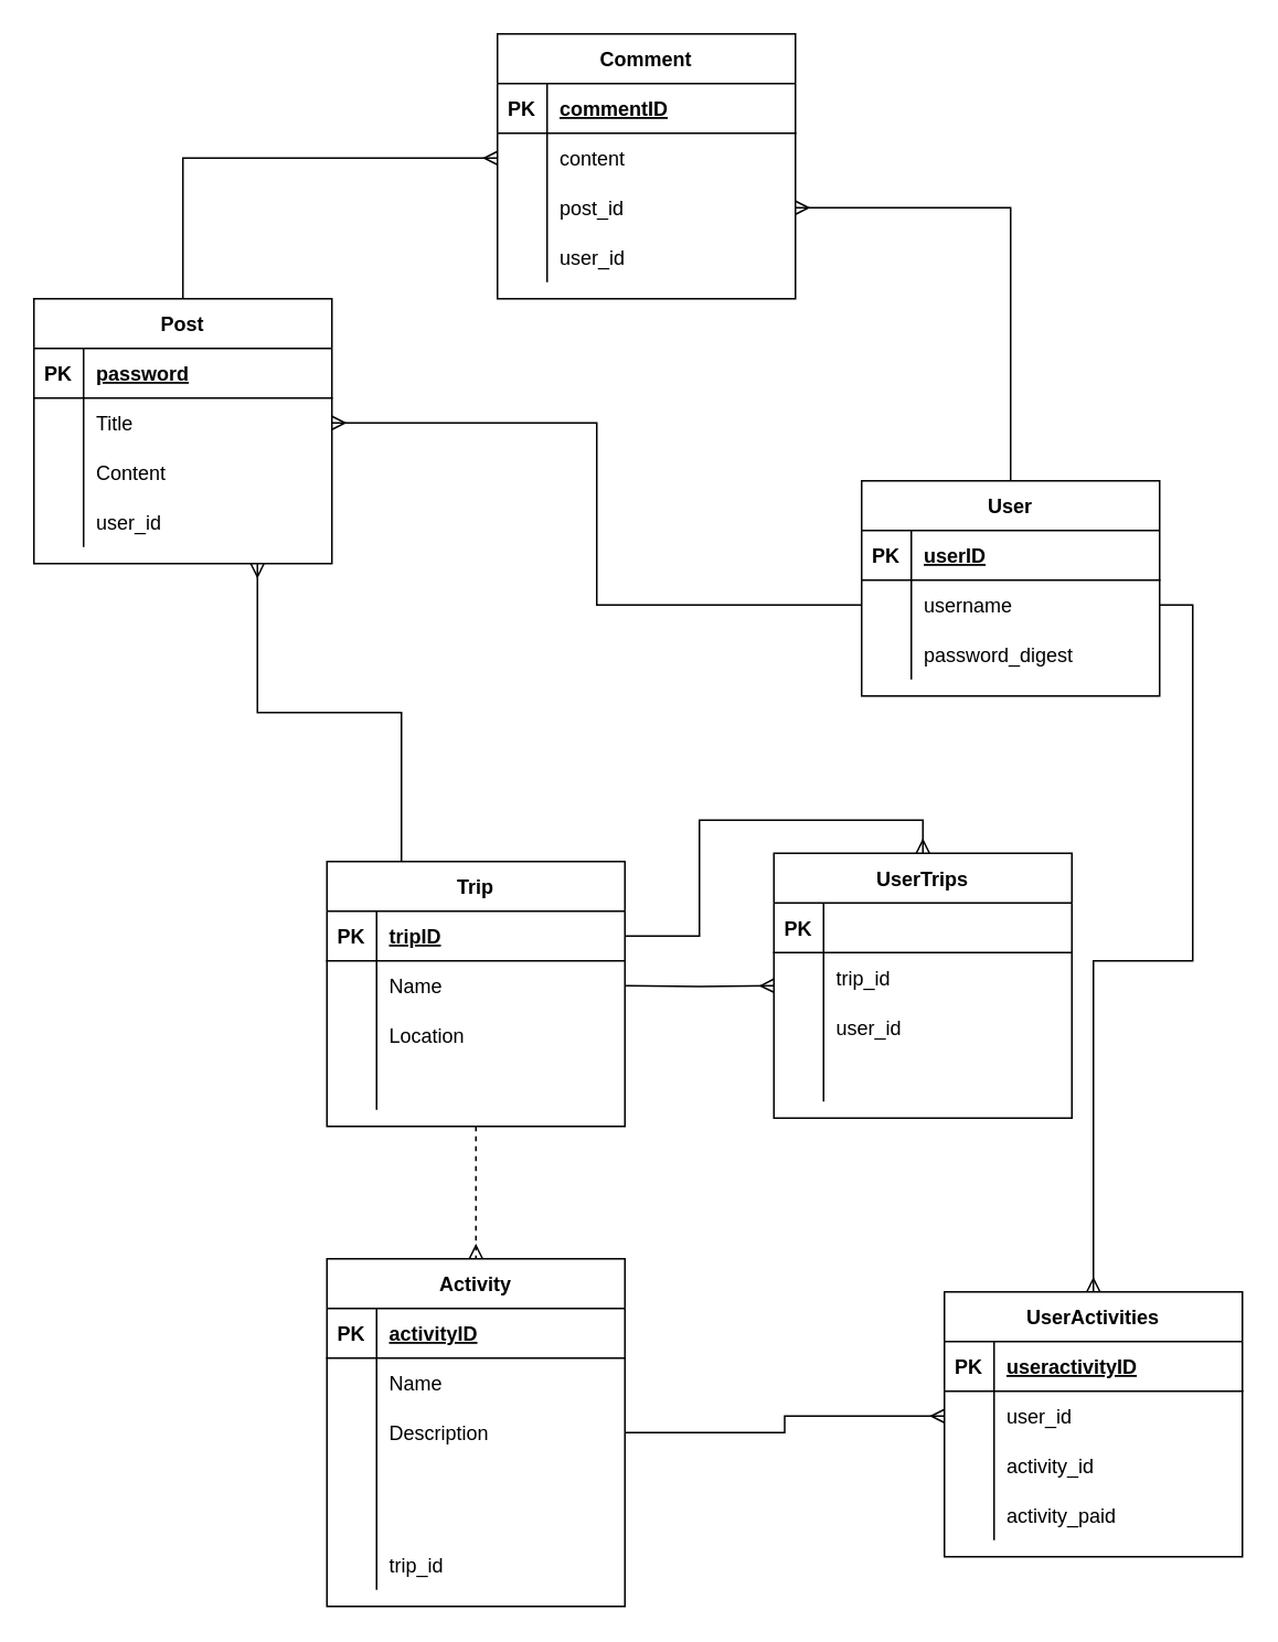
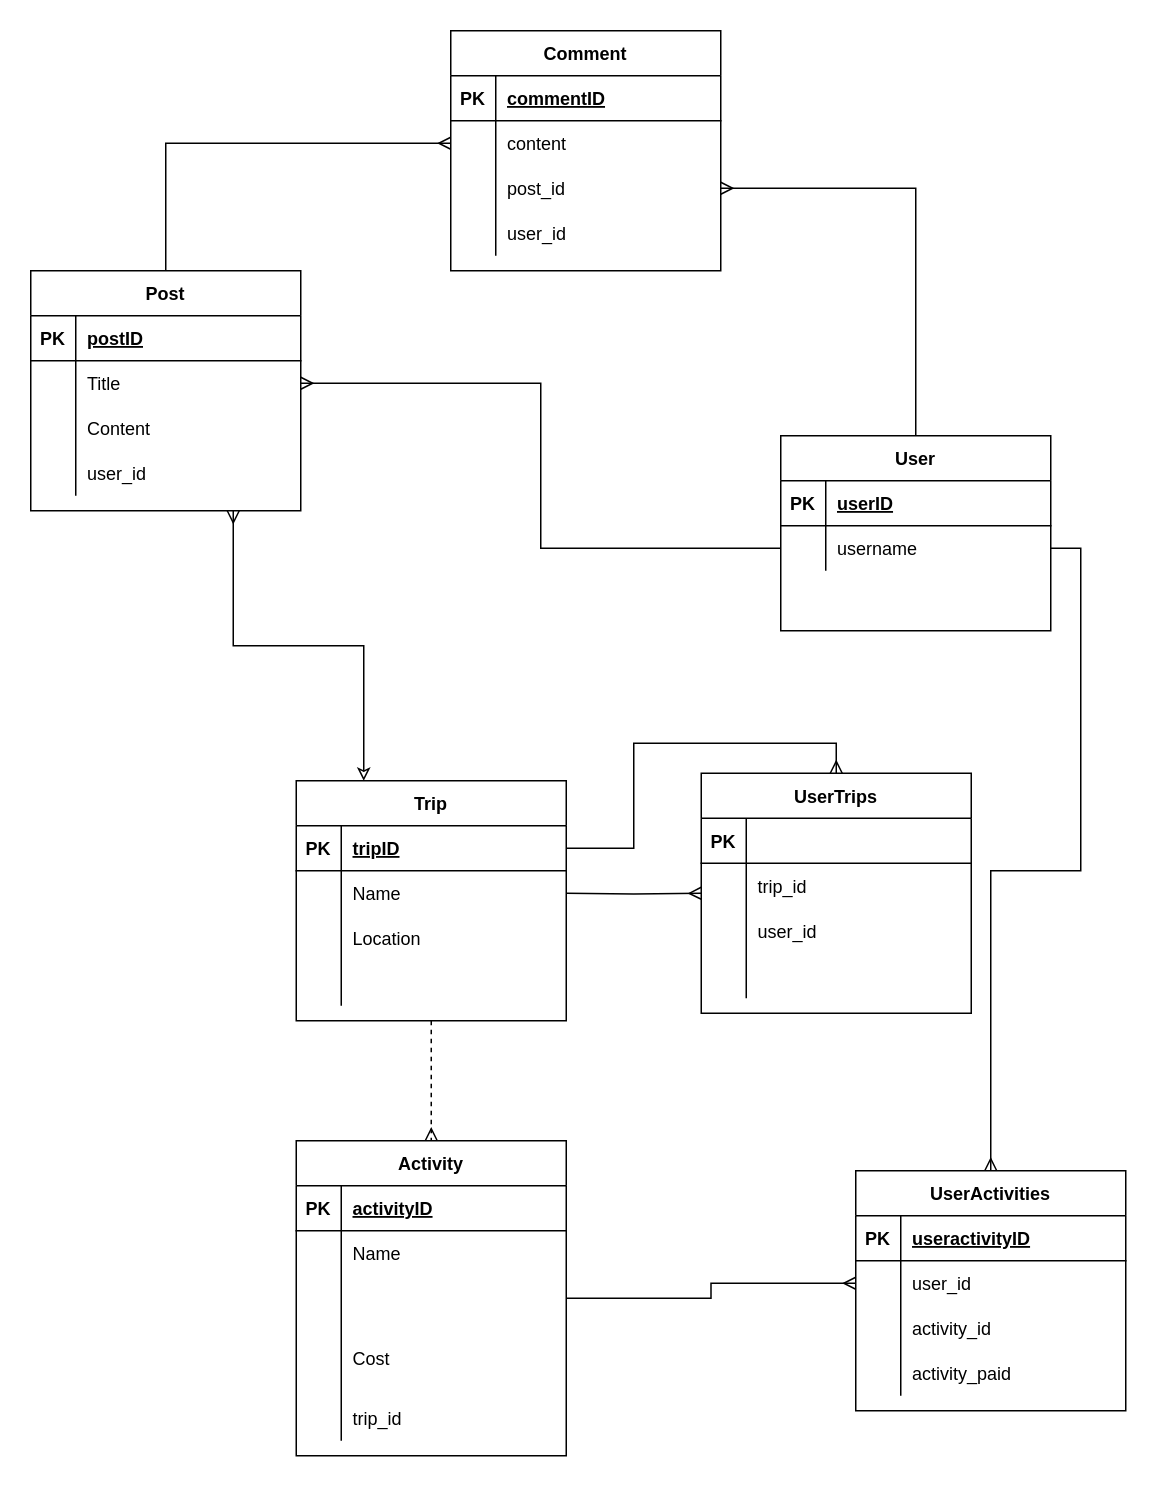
- <mxCell id="48" value="password" style="shape=partialRectangle;connectable=0;fillColor=none;top=0;left=0;bottom=0;right=0;align=left;spacingLeft=6;fontStyle=5;overflow=hidden;" vertex="1" parent="46"><mxGeometry x="30" width="150" height="30" as="geometry" /></mxCell>
+ <mxCell id="48" value="postID" style="shape=partialRectangle;connectable=0;fillColor=none;top=0;left=0;bottom=0;right=0;align=left;spacingLeft=6;fontStyle=5;overflow=hidden;" vertex="1" parent="46"><mxGeometry x="30" width="150" height="30" as="geometry" /></mxCell>
- <mxCell id="25" value="password_digest" style="shape=partialRectangle;connectable=0;fillColor=none;top=0;left=0;bottom=0;right=0;align=left;spacingLeft=6;overflow=hidden;" vertex="1" parent="23"><mxGeometry x="30" width="150" height="30" as="geometry" /></mxCell>
- <mxCell id="44" style="edgeStyle=orthogonalEdgeStyle;rounded=0;orthogonalLoop=1;jettySize=auto;html=1;exitX=0.75;exitY=1;exitDx=0;exitDy=0;entryX=0.25;entryY=0;entryDx=0;entryDy=0;startArrow=ERmany;startFill=0;endArrow=none;endFill=0;" edge="1" parent="1" source="45" target="3"><mxGeometry relative="1" as="geometry" /></mxCell>
+ <mxCell id="44" style="edgeStyle=orthogonalEdgeStyle;rounded=0;orthogonalLoop=1;jettySize=auto;html=1;exitX=0.75;exitY=1;exitDx=0;exitDy=0;entryX=0.25;entryY=0;entryDx=0;entryDy=0;startArrow=ERmany;startFill=0;endArrow=classic;endFill=0;" edge="1" parent="1" source="45" target="3"><mxGeometry relative="1" as="geometry" /></mxCell>
- <mxCell id="35" value="Description" style="shape=partialRectangle;connectable=0;fillColor=none;top=0;left=0;bottom=0;right=0;align=left;spacingLeft=6;overflow=hidden;" vertex="1" parent="33"><mxGeometry x="30" width="150" height="30" as="geometry" /></mxCell>
+ <mxCell id="38" value="Cost" style="shape=partialRectangle;connectable=0;fillColor=none;top=0;left=0;bottom=0;right=0;align=left;spacingLeft=6;overflow=hidden;" vertex="1" parent="36"><mxGeometry x="30" width="150" height="50" as="geometry" /></mxCell>
